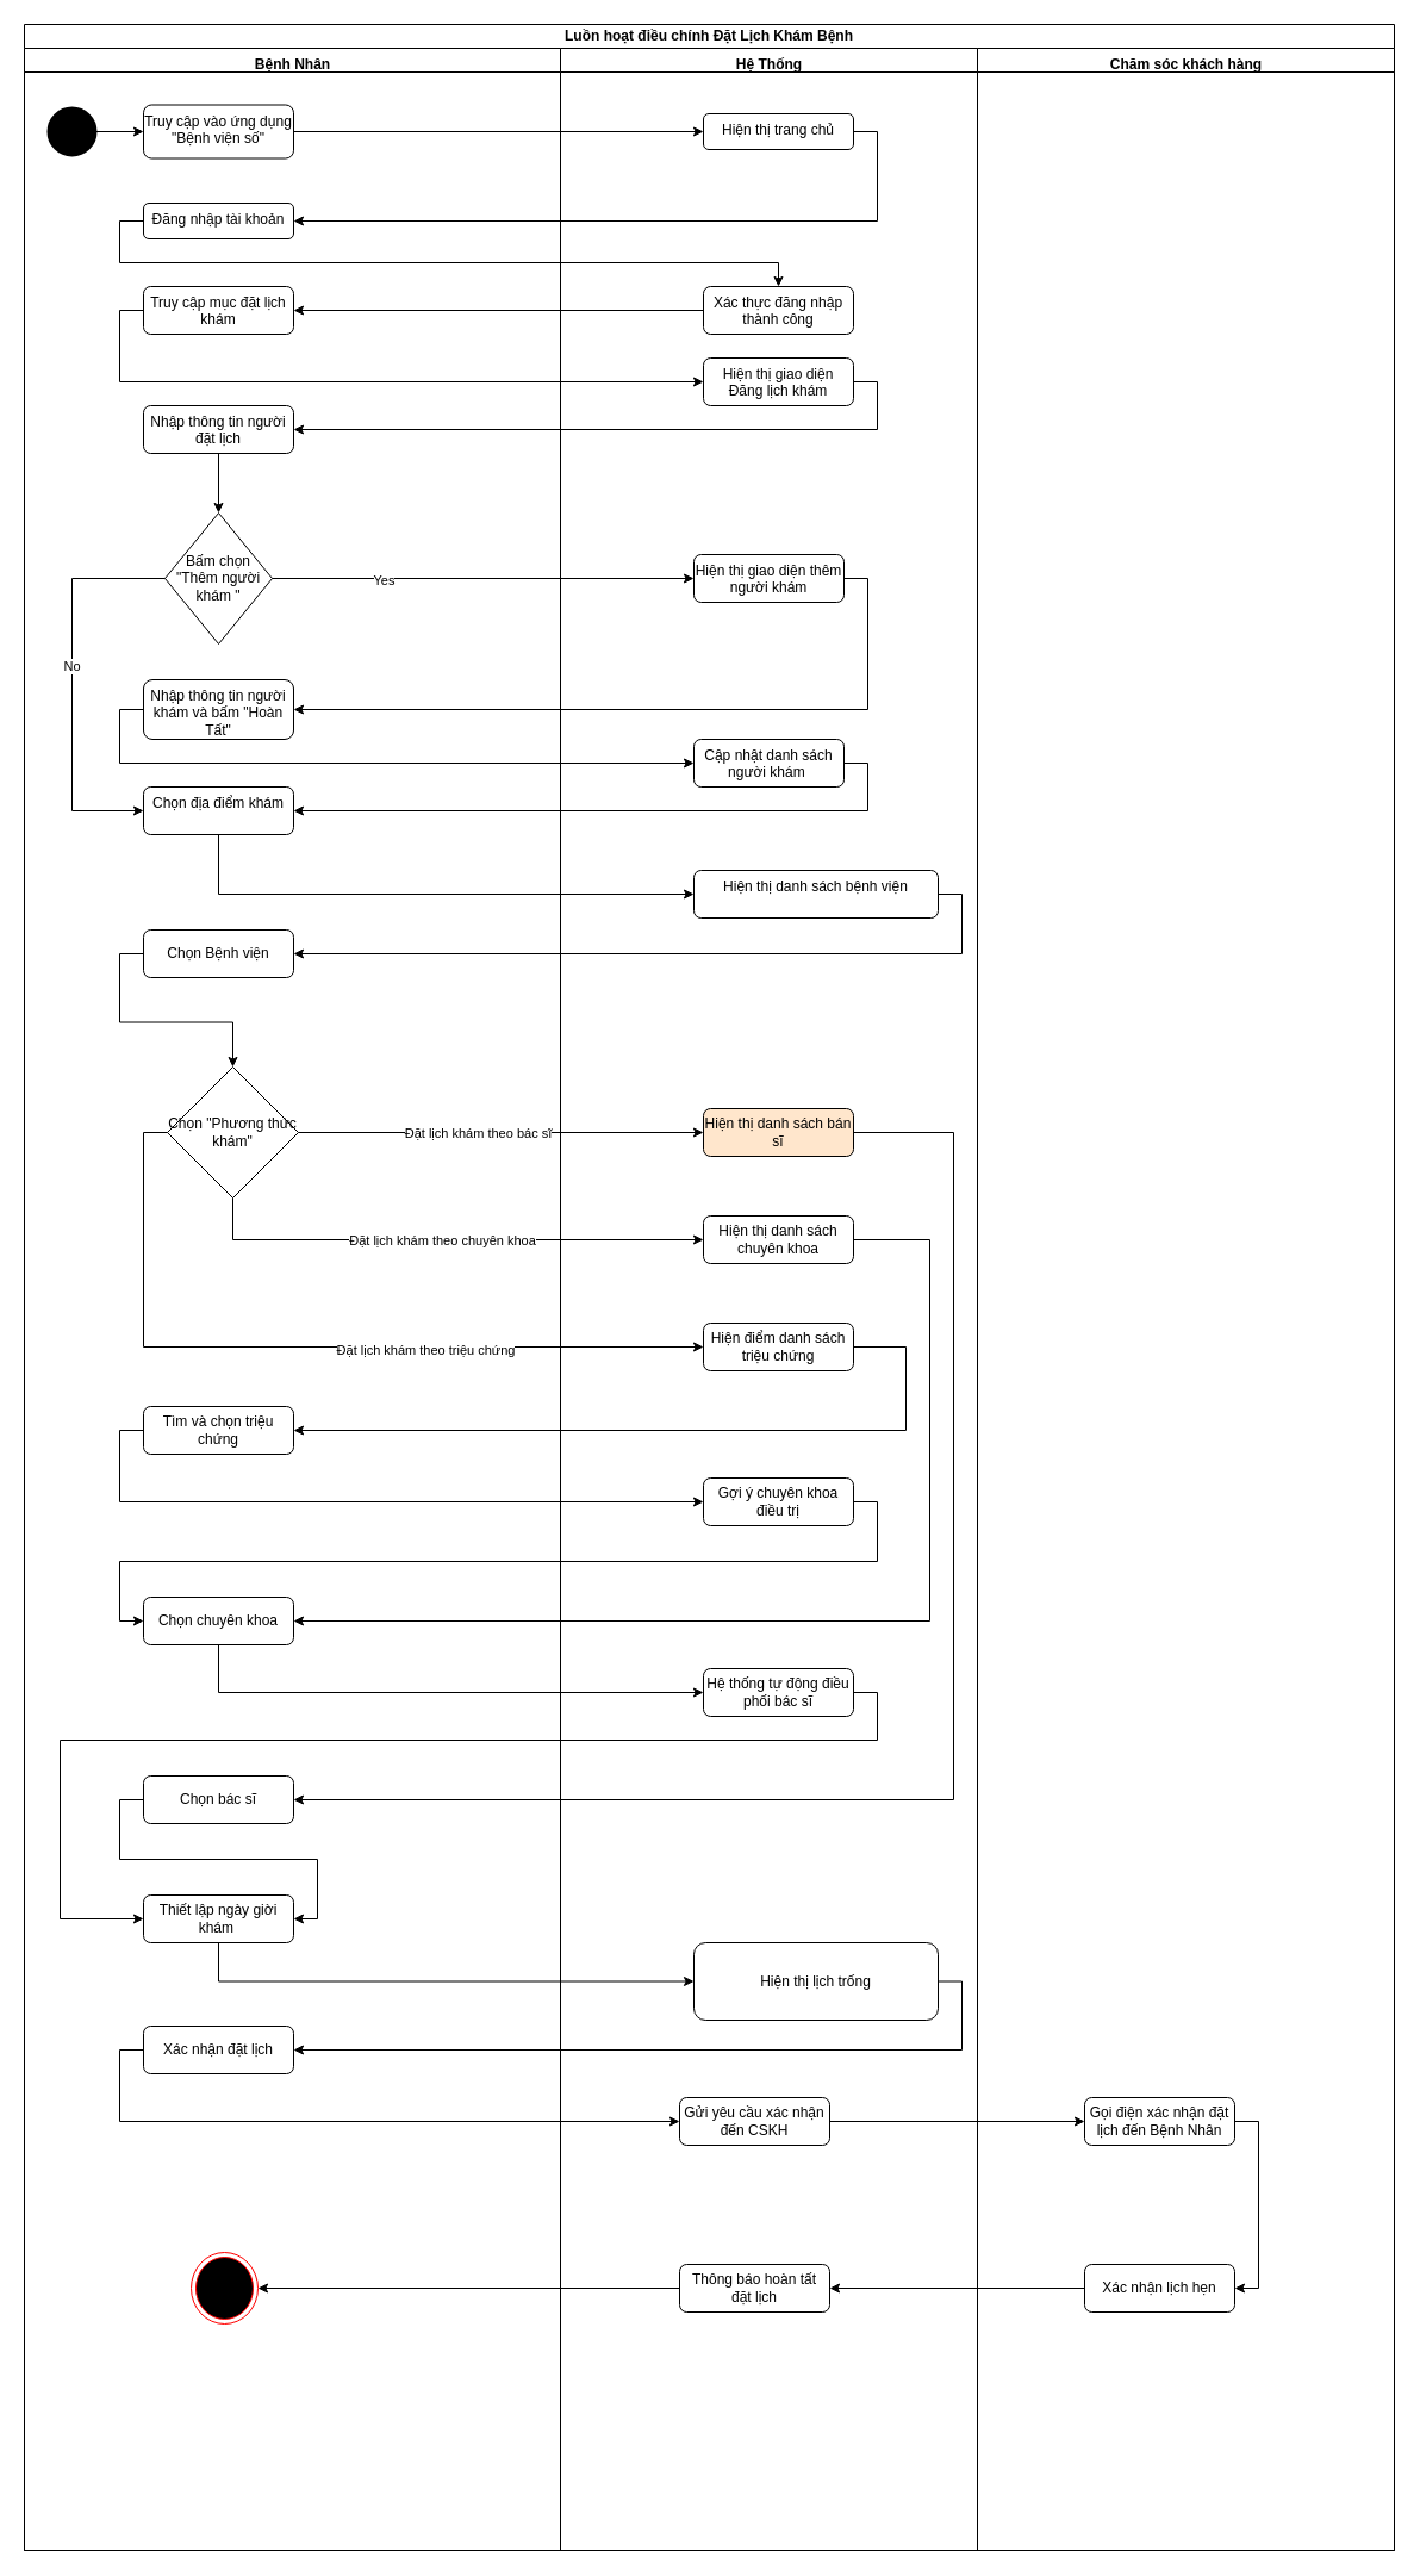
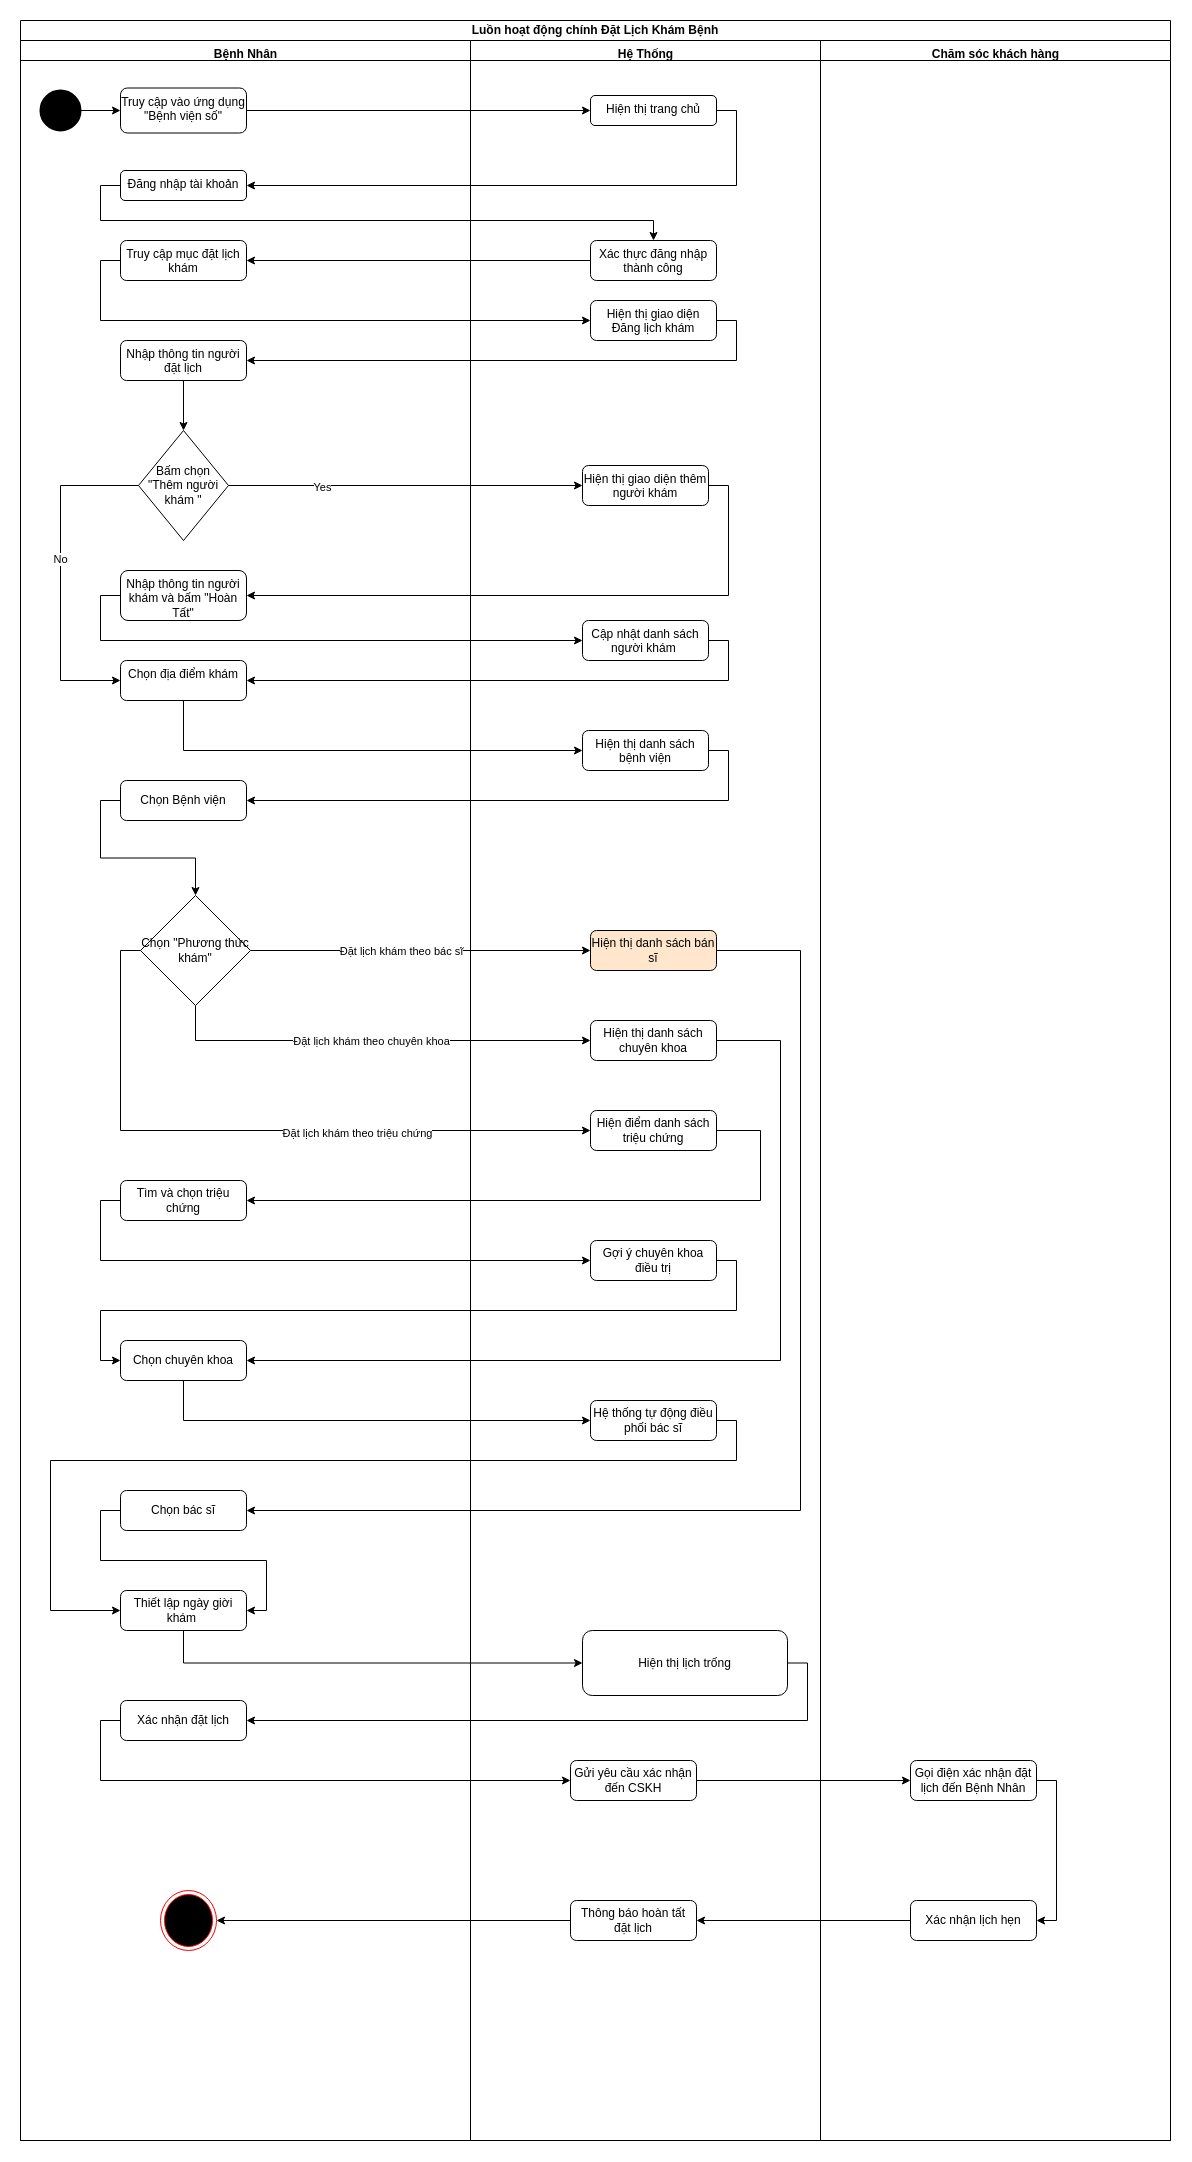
- <mxCell id="2" value="Luồn hoạt điều chính Đặt Lịch Khám Bệnh" style="swimlane;html=1;childLayout=stackLayout;resizeParent=1;resizeParentMax=0;startSize=20;whiteSpace=wrap;strokeColor=default;align=center;verticalAlign=middle;fontFamily=Helvetica;fontSize=12;fontColor=default;fillColor=default;" vertex="1" parent="1"><mxGeometry x="20" y="20" width="1150" height="2120" as="geometry" /></mxCell>
+ <mxCell id="2" value="Luồn hoạt động chính Đặt Lịch Khám Bệnh" style="swimlane;html=1;childLayout=stackLayout;resizeParent=1;resizeParentMax=0;startSize=20;whiteSpace=wrap;strokeColor=default;align=center;verticalAlign=middle;fontFamily=Helvetica;fontSize=12;fontColor=default;fillColor=default;" vertex="1" parent="1"><mxGeometry x="20" y="20" width="1150" height="2120" as="geometry" /></mxCell>
- <mxCell id="32" value="Hiện thị danh sách bệnh viện" style="rounded=1;whiteSpace=wrap;html=1;fillColor=#ffffff;strokeColor=default;align=center;verticalAlign=top;fontFamily=Helvetica;fontSize=12;fontColor=default;" vertex="1" parent="26"><mxGeometry x="112" y="690" width="205" height="40" as="geometry" /></mxCell>
+ <mxCell id="32" value="Hiện thị danh sách bệnh viện" style="rounded=1;whiteSpace=wrap;html=1;fillColor=#ffffff;strokeColor=default;align=center;verticalAlign=top;fontFamily=Helvetica;fontSize=12;fontColor=default;" vertex="1" parent="26"><mxGeometry x="112" y="690" width="126" height="40" as="geometry" /></mxCell>
